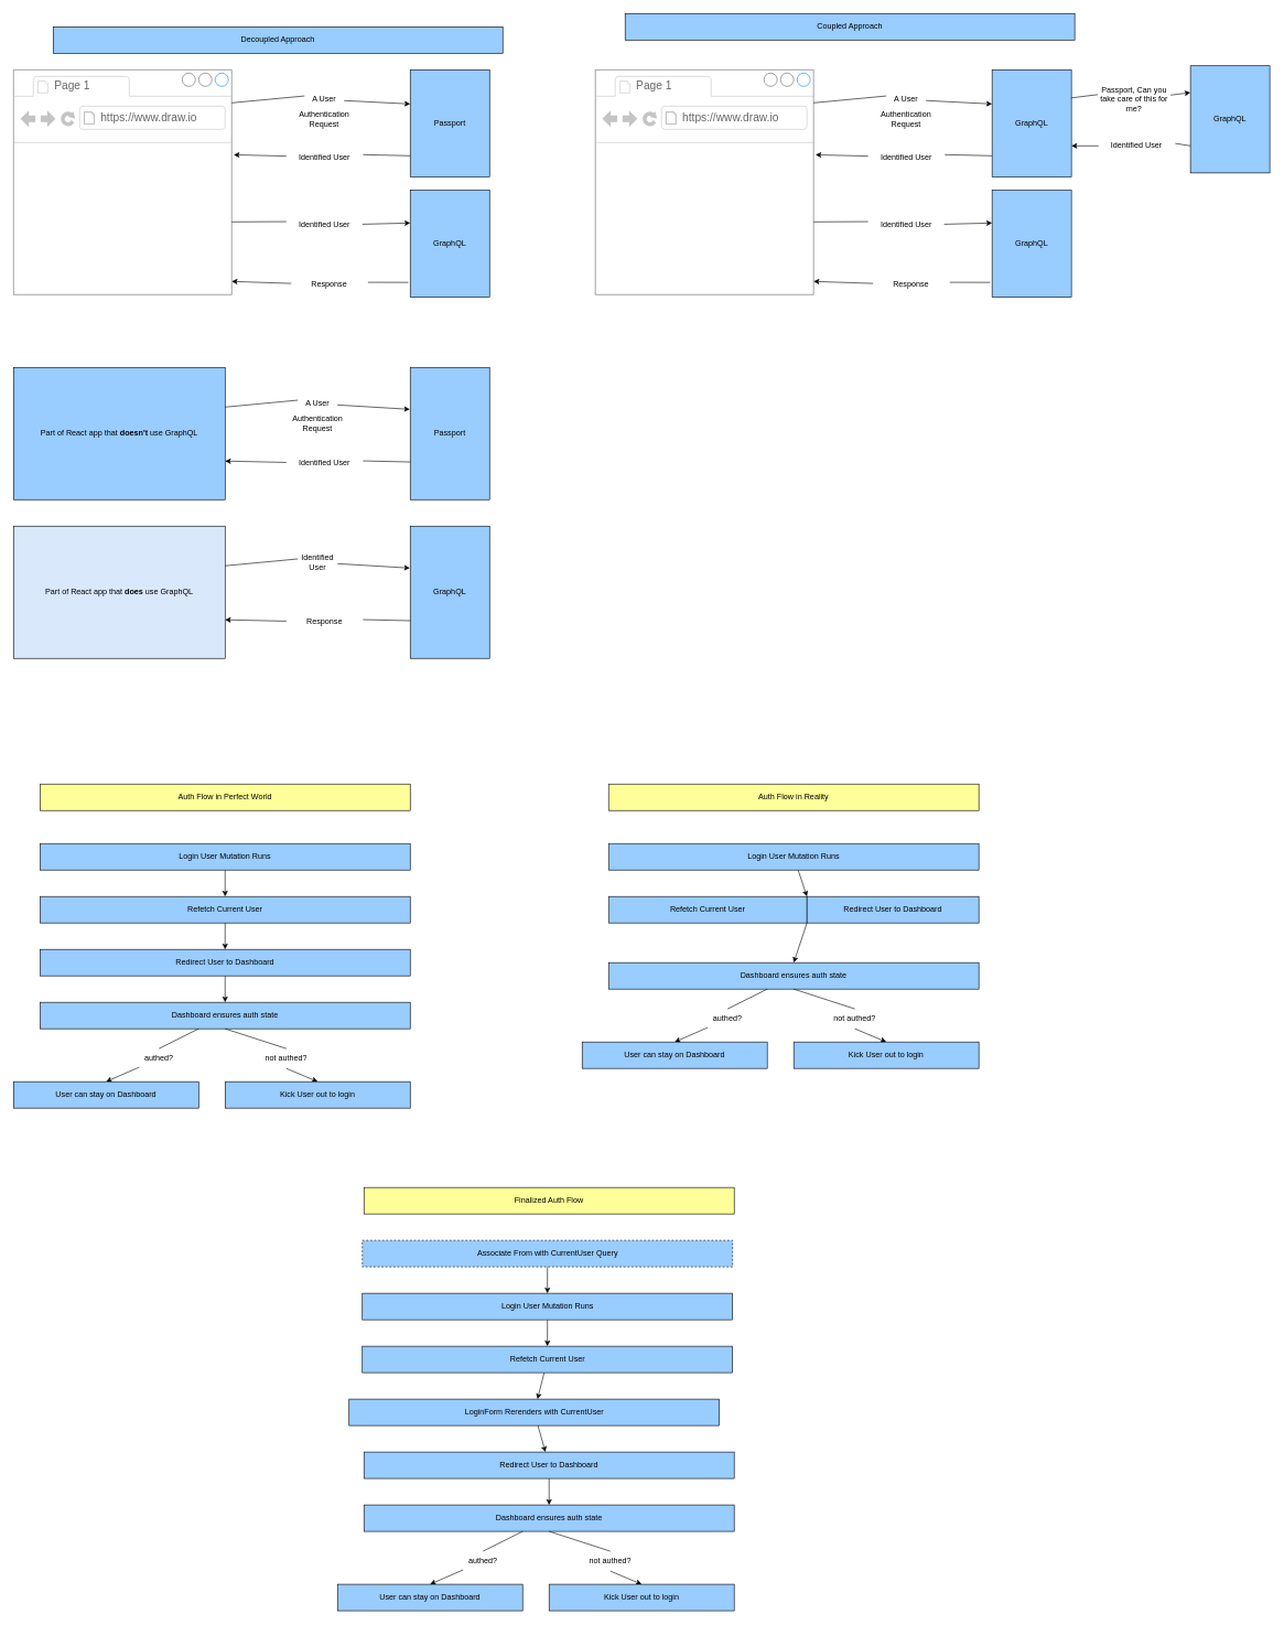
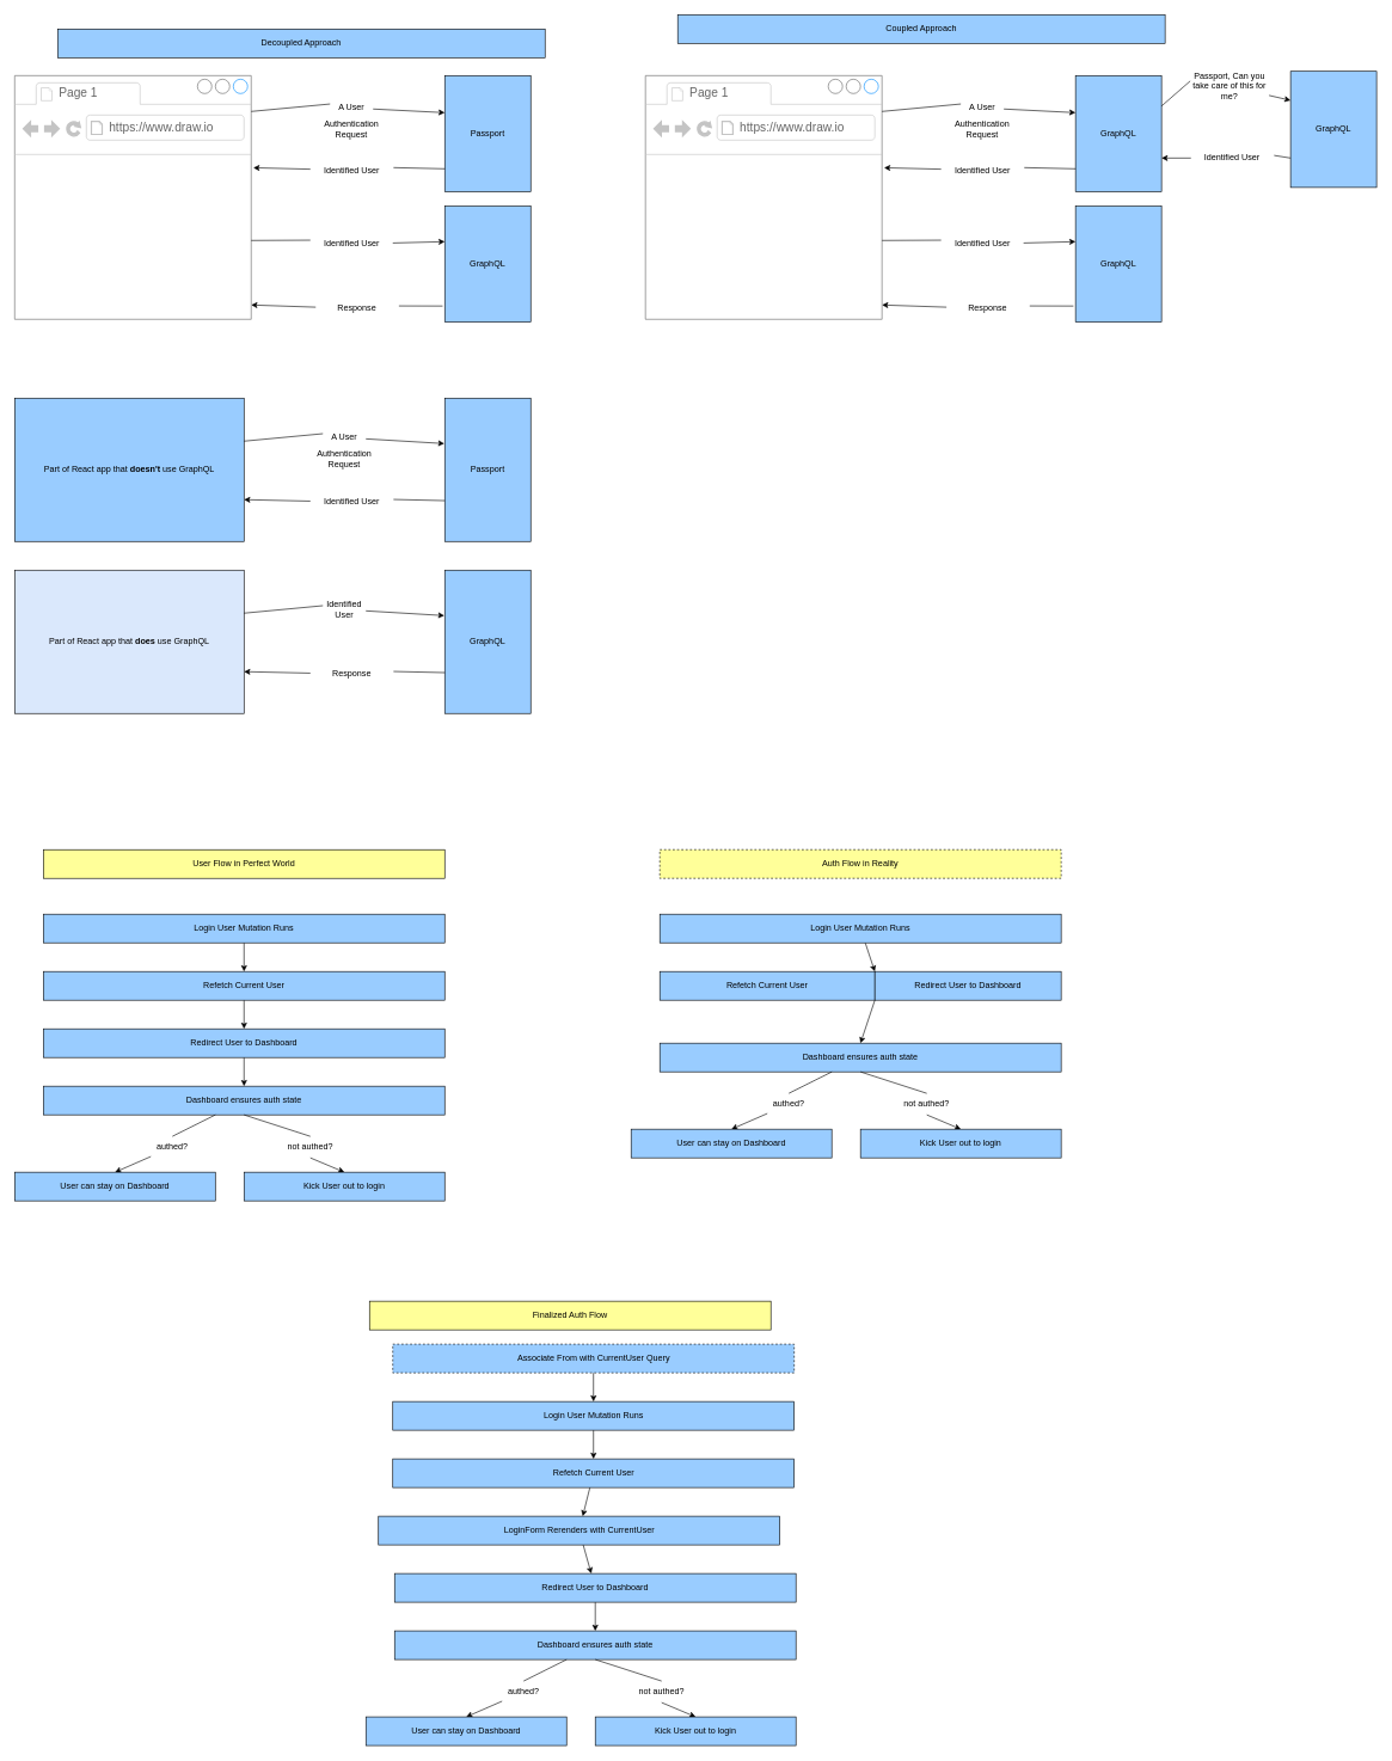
- <mxCell id="43" value="Passport, Can you take care of this for me?" style="text;html=1;strokeColor=none;fillColor=none;align=center;verticalAlign=middle;whiteSpace=wrap;rounded=0;" parent="1" vertex="1"><mxGeometry x="1660" y="135" width="110" height="30" as="geometry" /></mxCell>
+ <mxCell id="43" value="Passport, Can you take care of this for me?" style="text;html=1;strokeColor=none;fillColor=none;align=center;verticalAlign=middle;whiteSpace=wrap;rounded=0;" parent="1" vertex="1"><mxGeometry x="1660" y="105" width="110" height="30" as="geometry" /></mxCell>
- <mxCell id="79" value="&lt;span style=&quot;color: rgb(0, 0, 0);&quot;&gt;Auth Flow in Perfect World&lt;/span&gt;" style="rounded=0;whiteSpace=wrap;html=1;fontFamily=Helvetica;fontSize=12;fontColor=#FFFFFF;fillColor=#FFFF99;" parent="1" vertex="1"><mxGeometry x="60" y="1185" width="560" height="40" as="geometry" /></mxCell>
+ <mxCell id="79" value="&lt;span style=&quot;color: rgb(0, 0, 0);&quot;&gt;User Flow in Perfect World&lt;/span&gt;" style="rounded=0;whiteSpace=wrap;html=1;fontFamily=Helvetica;fontSize=12;fontColor=#FFFFFF;fillColor=#FFFF99;" parent="1" vertex="1"><mxGeometry x="60" y="1185" width="560" height="40" as="geometry" /></mxCell>
- <mxCell id="94" value="&lt;span style=&quot;color: rgb(0, 0, 0);&quot;&gt;Auth Flow in Reality&lt;/span&gt;" style="rounded=0;whiteSpace=wrap;html=1;fontFamily=Helvetica;fontSize=12;fontColor=#FFFFFF;fillColor=#FFFF99;" parent="1" vertex="1"><mxGeometry x="920" y="1185" width="560" height="40" as="geometry" /></mxCell>
+ <mxCell id="94" value="&lt;span style=&quot;color: rgb(0, 0, 0);&quot;&gt;Auth Flow in Reality&lt;/span&gt;" style="rounded=0;whiteSpace=wrap;html=1;fontFamily=Helvetica;fontSize=12;fontColor=#FFFFFF;fillColor=#FFFF99;dashed=1;" parent="1" vertex="1"><mxGeometry x="920" y="1185" width="560" height="40" as="geometry" /></mxCell>
- <mxCell id="110" value="&lt;span style=&quot;color: rgb(0, 0, 0);&quot;&gt;Finalized Auth Flow&lt;/span&gt;" style="rounded=0;whiteSpace=wrap;html=1;fontFamily=Helvetica;fontSize=12;fontColor=#FFFFFF;fillColor=#FFFF99;" vertex="1" parent="1"><mxGeometry x="550" y="1795" width="560" height="40" as="geometry" /></mxCell>
+ <mxCell id="110" value="&lt;span style=&quot;color: rgb(0, 0, 0);&quot;&gt;Finalized Auth Flow&lt;/span&gt;" style="rounded=0;whiteSpace=wrap;html=1;fontFamily=Helvetica;fontSize=12;fontColor=#FFFFFF;fillColor=#FFFF99;" vertex="1" parent="1"><mxGeometry x="515" y="1815" width="560" height="40" as="geometry" /></mxCell>
